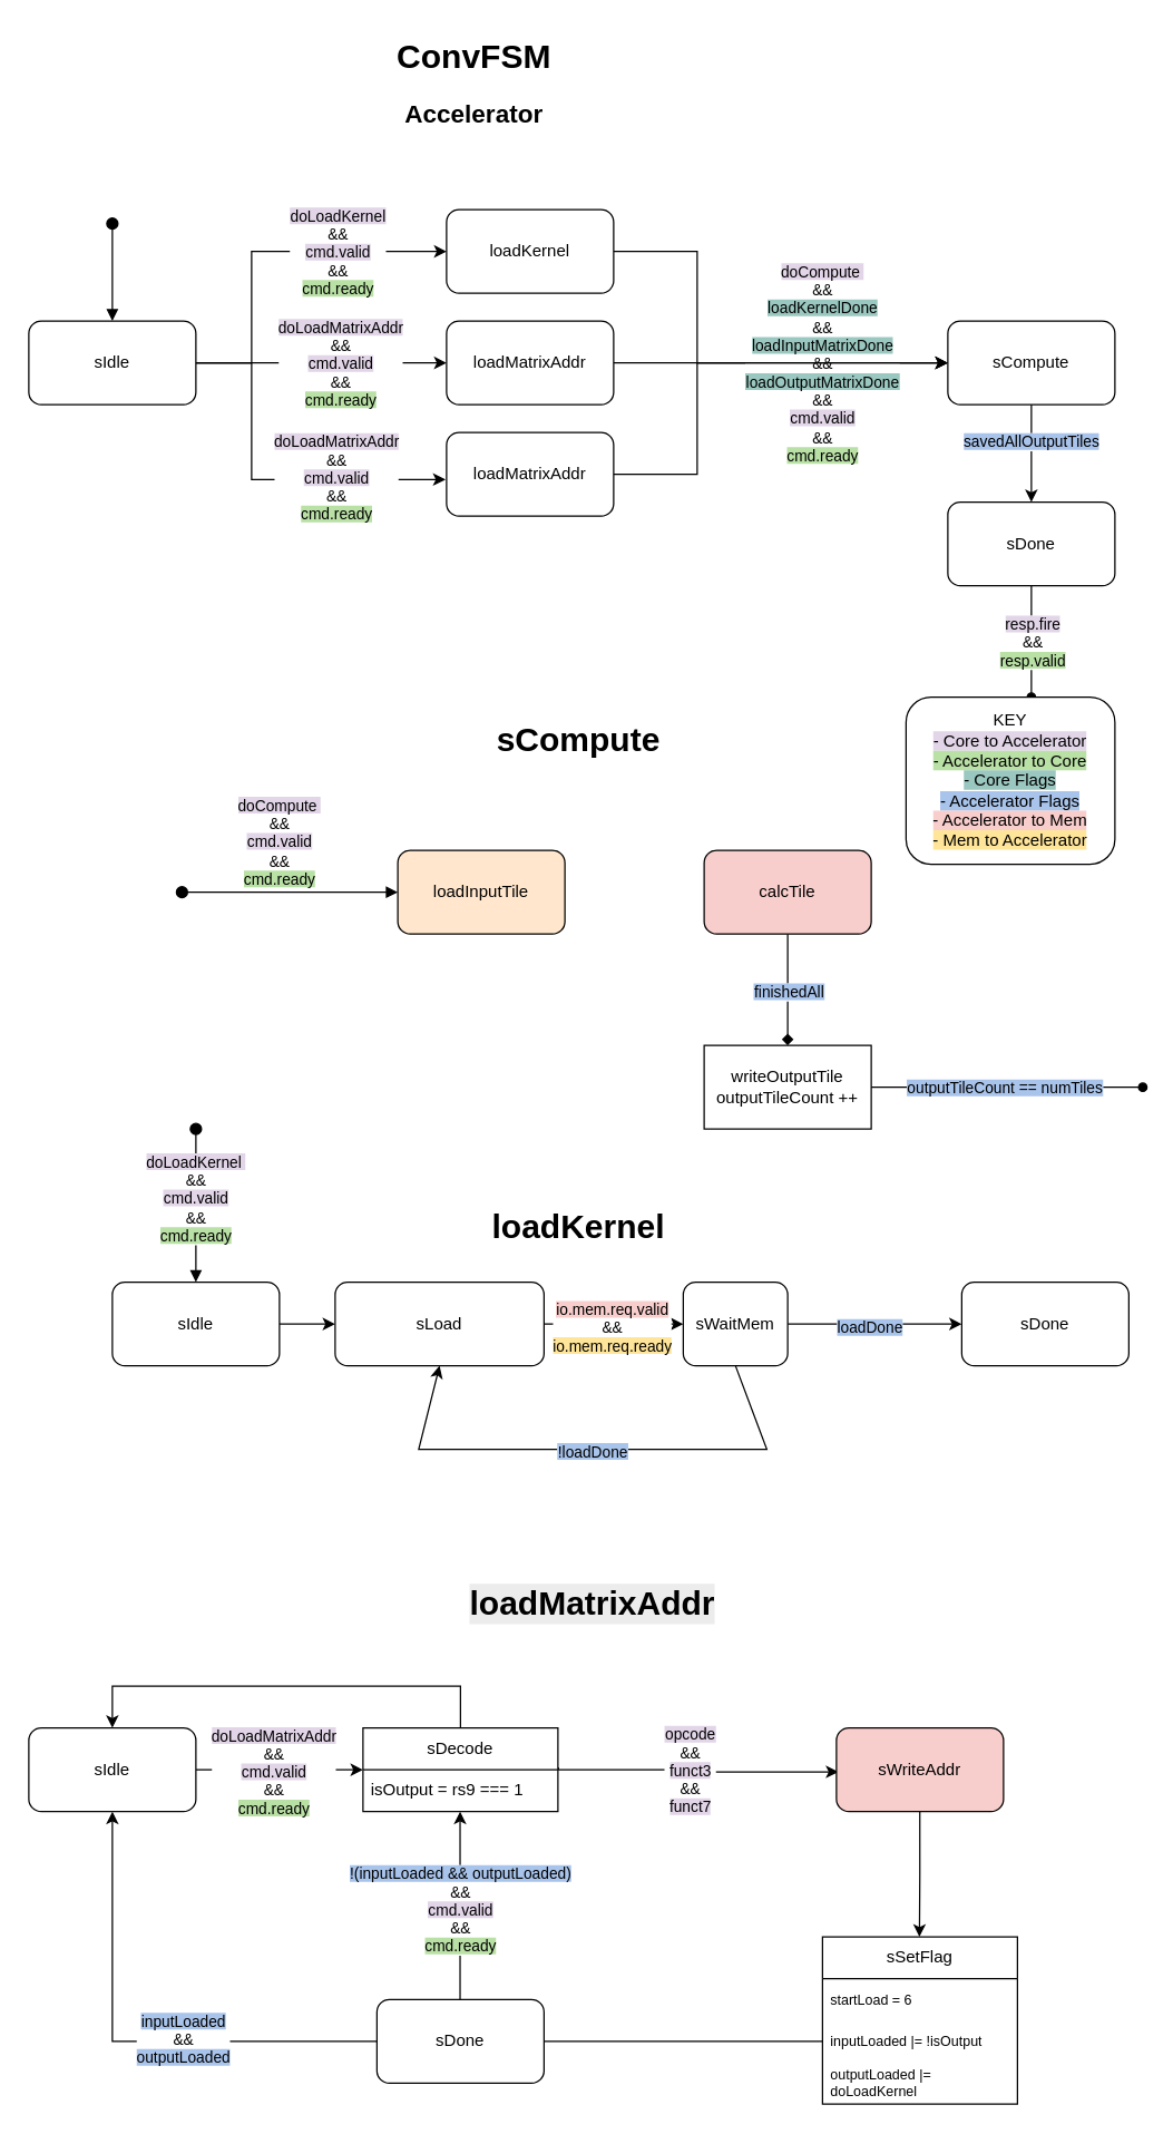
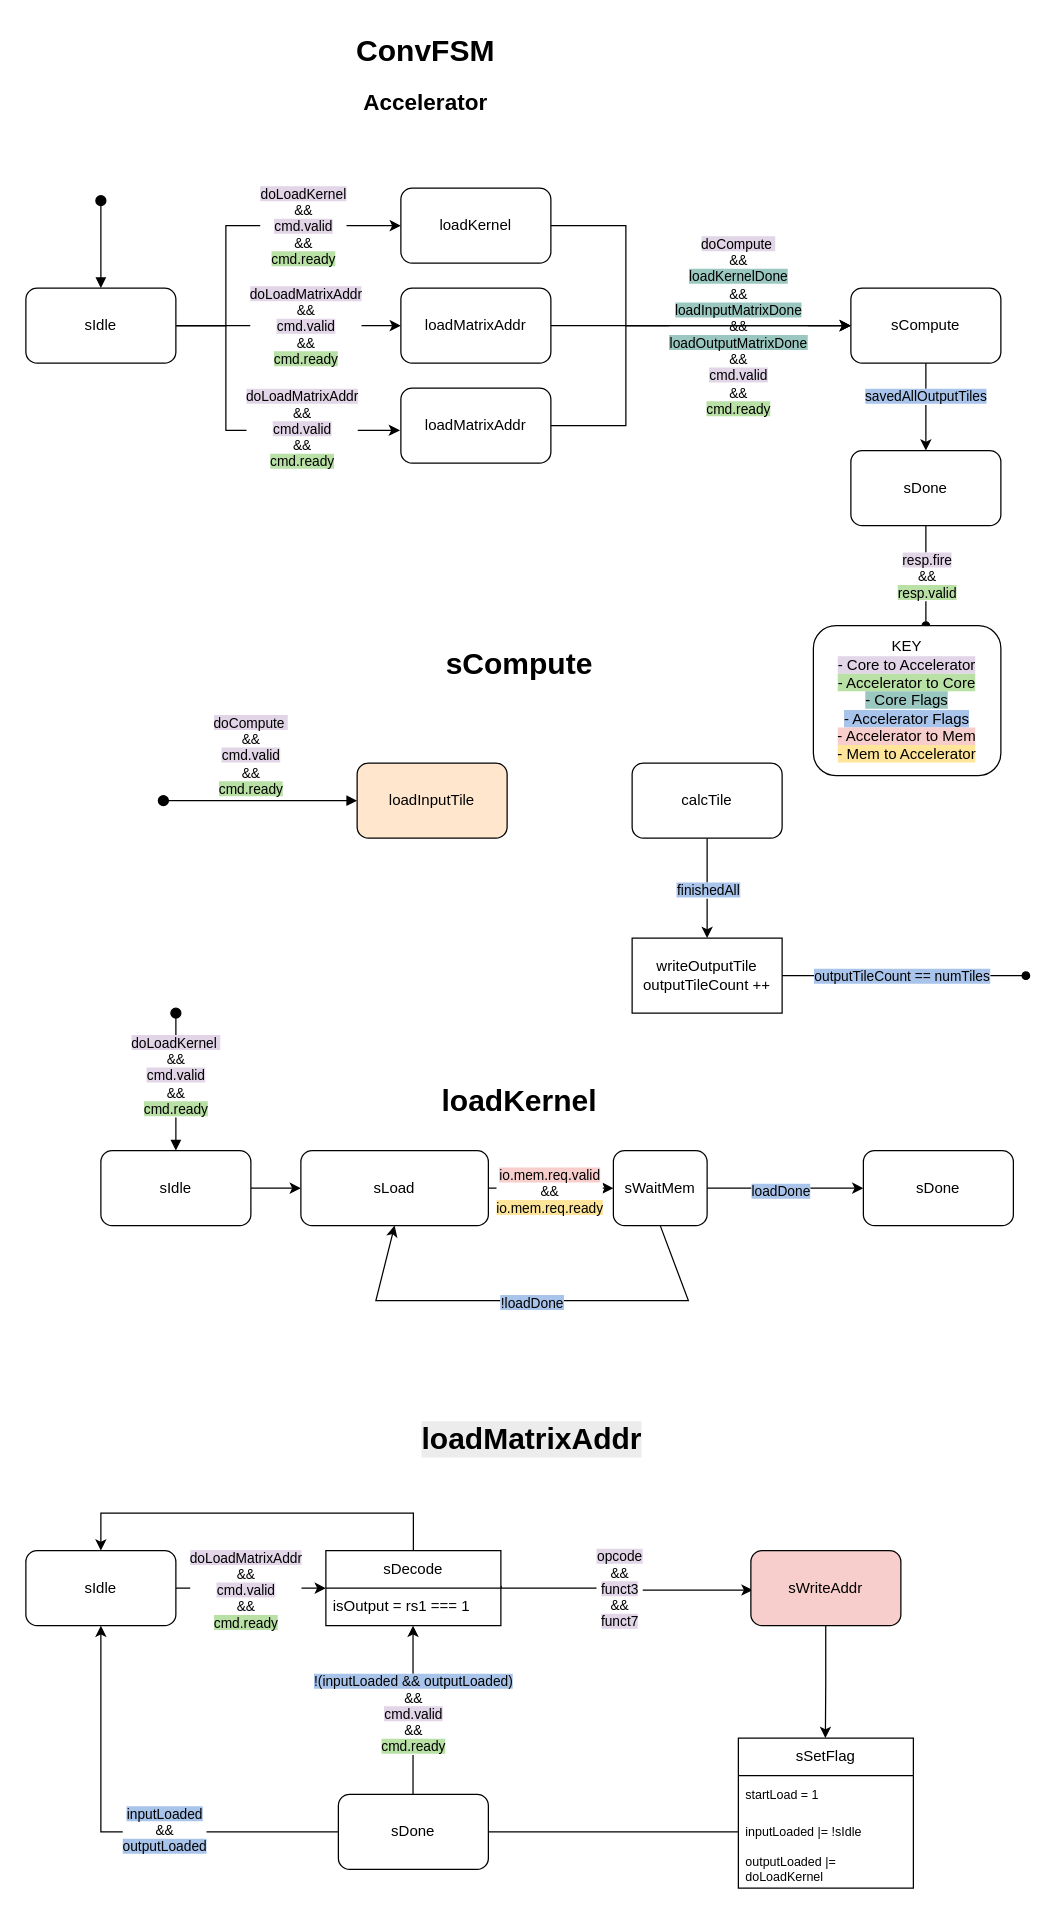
- <mxCell id="22" value="calcTile" style="rounded=1;whiteSpace=wrap;html=1;fillColor=#f8cecc;" vertex="1" parent="1"><mxGeometry x="505" y="610" width="120" height="60" as="geometry" /></mxCell>
+ <mxCell id="22" value="calcTile" style="rounded=1;whiteSpace=wrap;html=1;" vertex="1" parent="1"><mxGeometry x="505" y="610" width="120" height="60" as="geometry" /></mxCell>
- <mxCell id="20" value="" style="edgeStyle=orthogonalEdgeStyle;rounded=0;orthogonalLoop=1;jettySize=auto;html=1;endArrow=diamond;endFill=1;entryX=0.5;entryY=0;entryDx=0;entryDy=0;" edge="1" parent="1" source="22" target="24"><mxGeometry relative="1" as="geometry"><mxPoint x="565" y="750" as="targetPoint" /></mxGeometry></mxCell>
+ <mxCell id="20" value="" style="edgeStyle=orthogonalEdgeStyle;rounded=0;orthogonalLoop=1;jettySize=auto;html=1;endArrow=classic;endFill=1;entryX=0.5;entryY=0;entryDx=0;entryDy=0;" edge="1" parent="1" source="22" target="24"><mxGeometry relative="1" as="geometry"><mxPoint x="565" y="750" as="targetPoint" /></mxGeometry></mxCell>
- <mxCell id="67" value="isOutput = rs9 === 1" style="text;strokeColor=none;fillColor=none;align=left;verticalAlign=middle;spacingLeft=4;spacingRight=4;overflow=hidden;points=[[0,0.5],[1,0.5]];portConstraint=eastwest;rotatable=0;whiteSpace=wrap;html=1;" vertex="1" parent="66"><mxGeometry y="30" width="140" height="30" as="geometry" /></mxCell>
+ <mxCell id="67" value="isOutput = rs1 === 1" style="text;strokeColor=none;fillColor=none;align=left;verticalAlign=middle;spacingLeft=4;spacingRight=4;overflow=hidden;points=[[0,0.5],[1,0.5]];portConstraint=eastwest;rotatable=0;whiteSpace=wrap;html=1;" vertex="1" parent="66"><mxGeometry y="30" width="140" height="30" as="geometry" /></mxCell>
- <mxCell id="62" value="startLoad = 6" style="text;strokeColor=none;fillColor=none;align=left;verticalAlign=middle;spacingLeft=4;spacingRight=4;overflow=hidden;points=[[0,0.5],[1,0.5]];portConstraint=eastwest;rotatable=0;whiteSpace=wrap;html=1;fontSize=10;" vertex="1" parent="61"><mxGeometry y="30" width="140" height="30" as="geometry" /></mxCell>
+ <mxCell id="62" value="startLoad = 1" style="text;strokeColor=none;fillColor=none;align=left;verticalAlign=middle;spacingLeft=4;spacingRight=4;overflow=hidden;points=[[0,0.5],[1,0.5]];portConstraint=eastwest;rotatable=0;whiteSpace=wrap;html=1;fontSize=10;" vertex="1" parent="61"><mxGeometry y="30" width="140" height="30" as="geometry" /></mxCell>
- <mxCell id="63" value="inputLoaded |= !isOutput" style="text;strokeColor=none;fillColor=none;align=left;verticalAlign=middle;spacingLeft=4;spacingRight=4;overflow=hidden;points=[[0,0.5],[1,0.5]];portConstraint=eastwest;rotatable=0;whiteSpace=wrap;html=1;fontSize=10;" vertex="1" parent="61"><mxGeometry y="60" width="140" height="30" as="geometry" /></mxCell>
+ <mxCell id="63" value="inputLoaded |= !sIdle" style="text;strokeColor=none;fillColor=none;align=left;verticalAlign=middle;spacingLeft=4;spacingRight=4;overflow=hidden;points=[[0,0.5],[1,0.5]];portConstraint=eastwest;rotatable=0;whiteSpace=wrap;html=1;fontSize=10;" vertex="1" parent="61"><mxGeometry y="60" width="140" height="30" as="geometry" /></mxCell>
